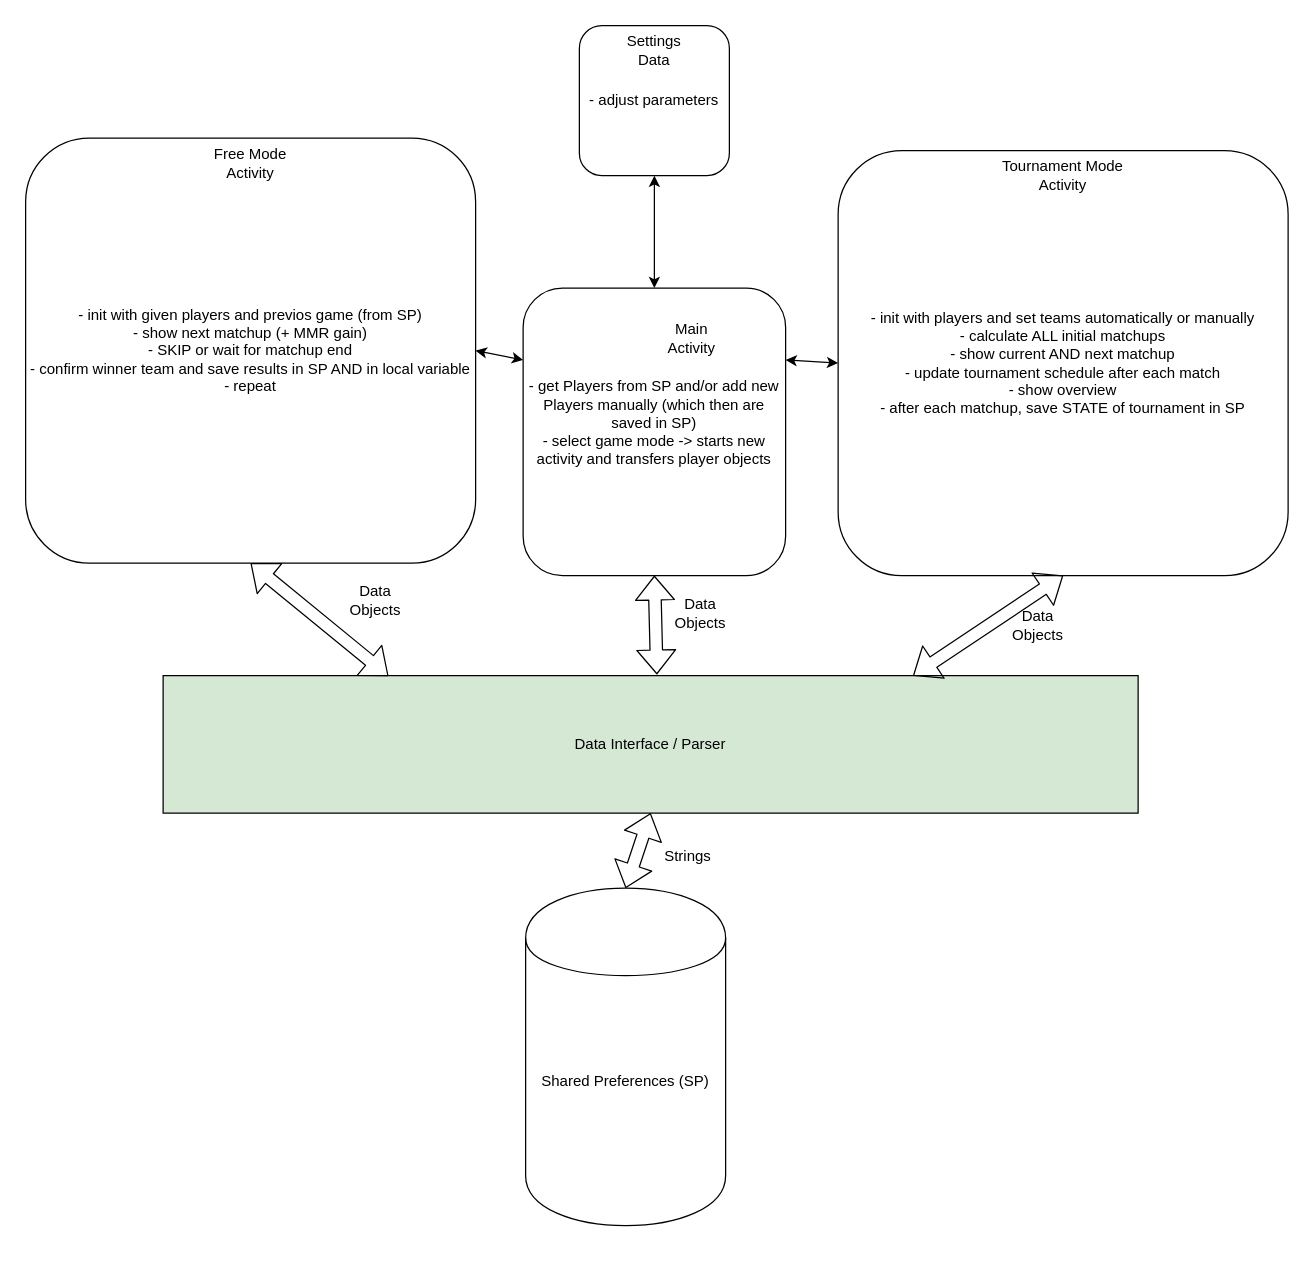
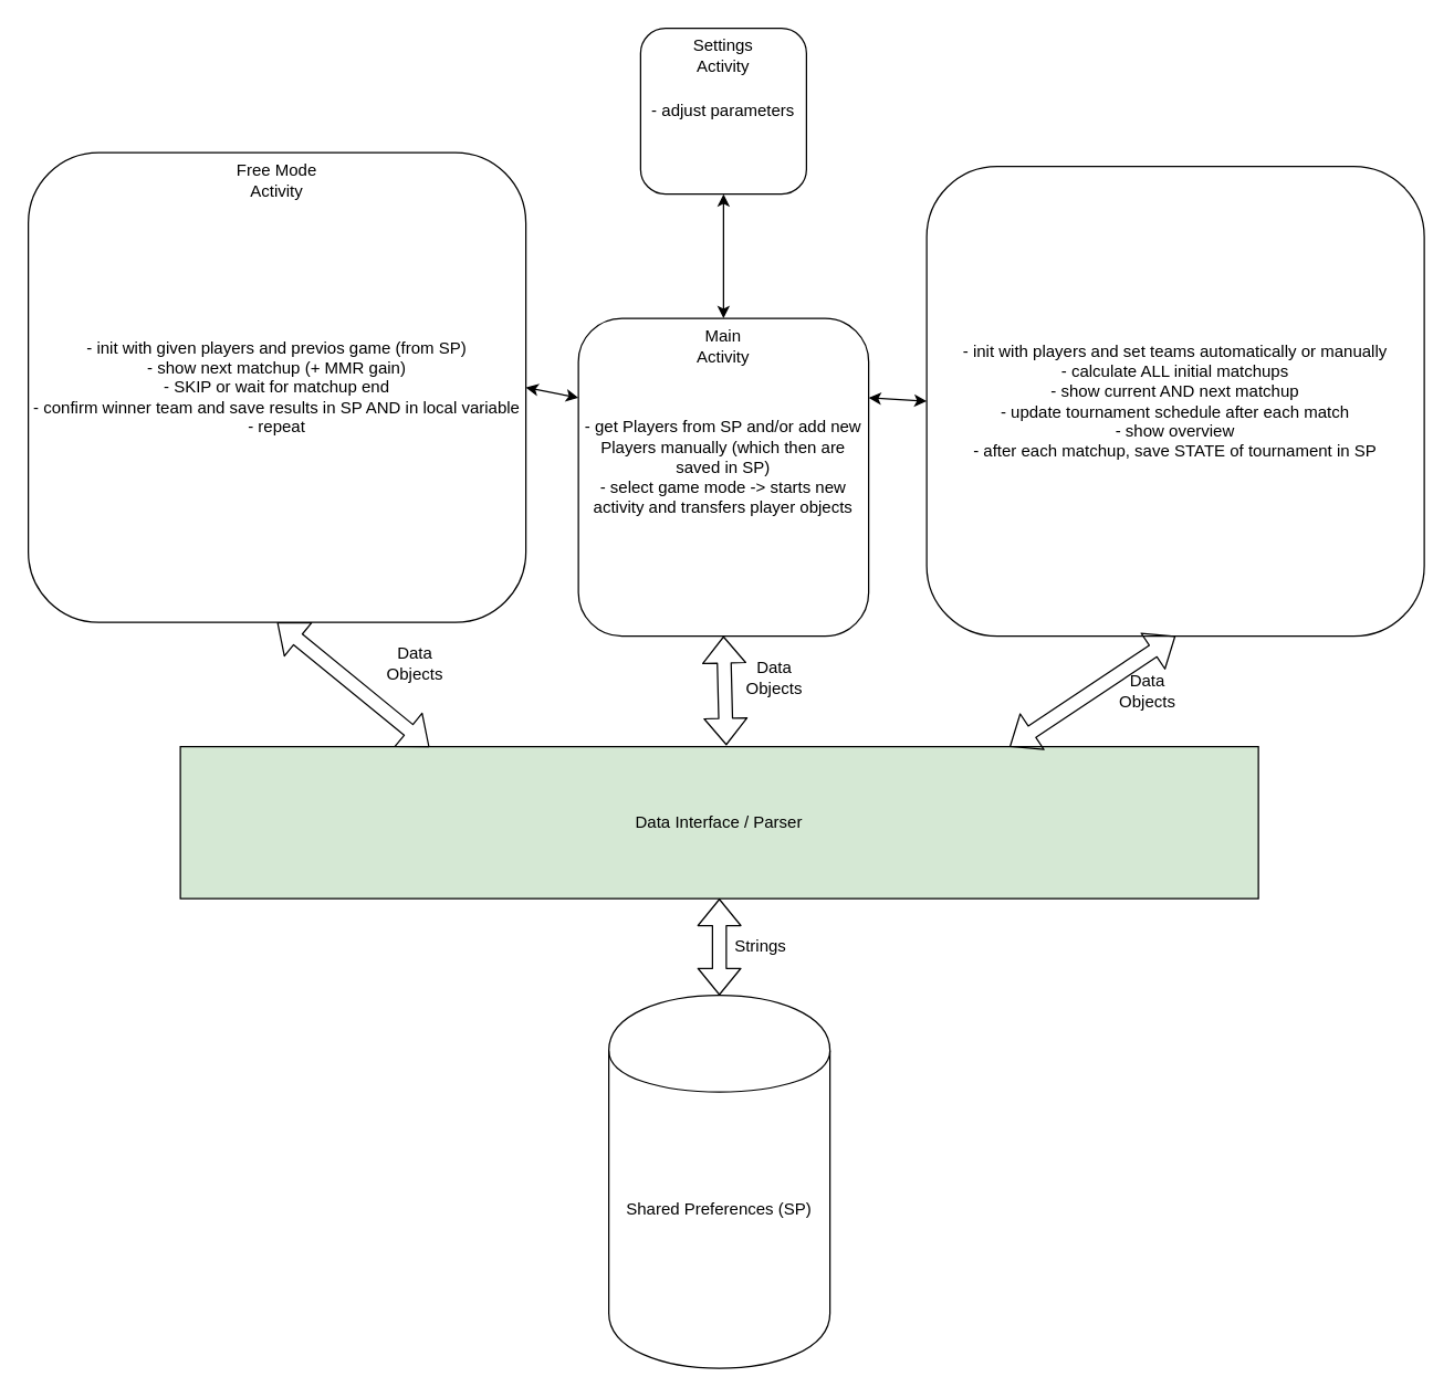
- <mxCell id="25" value="Settings Data" style="text;html=1;strokeColor=none;fillColor=none;align=center;verticalAlign=middle;whiteSpace=wrap;rounded=0;" vertex="1" parent="1"><mxGeometry x="503" y="30" width="40" height="20" as="geometry" /></mxCell>
+ <mxCell id="25" value="Settings Activity" style="text;html=1;strokeColor=none;fillColor=none;align=center;verticalAlign=middle;whiteSpace=wrap;rounded=0;" vertex="1" parent="1"><mxGeometry x="503" y="30" width="40" height="20" as="geometry" /></mxCell>
- <mxCell id="9" value="Tournament Mode Activity" style="text;html=1;strokeColor=none;fillColor=none;align=center;verticalAlign=middle;whiteSpace=wrap;rounded=0;" vertex="1" parent="7"><mxGeometry x="130" y="10" width="100" height="20" as="geometry" /></mxCell>
- <mxCell id="22" value="Main Activity&lt;br&gt;" style="text;html=1;strokeColor=none;fillColor=none;align=center;verticalAlign=middle;whiteSpace=wrap;rounded=0;" vertex="1" parent="20"><mxGeometry x="115" y="30" width="40" height="20" as="geometry" /></mxCell>
+ <mxCell id="22" value="Main Activity&lt;br&gt;" style="text;html=1;strokeColor=none;fillColor=none;align=center;verticalAlign=middle;whiteSpace=wrap;rounded=0;" vertex="1" parent="20"><mxGeometry x="85" y="10" width="40" height="20" as="geometry" /></mxCell>
- <mxCell id="5" value="Shared Preferences (SP)" style="shape=cylinder;whiteSpace=wrap;html=1;boundedLbl=1;backgroundOutline=1;" vertex="1" parent="1"><mxGeometry x="420" y="710" width="160" height="270" as="geometry" /></mxCell>
+ <mxCell id="5" value="Shared Preferences (SP)" style="shape=cylinder;whiteSpace=wrap;html=1;boundedLbl=1;backgroundOutline=1;" vertex="1" parent="1"><mxGeometry x="440" y="720" width="160" height="270" as="geometry" /></mxCell>
